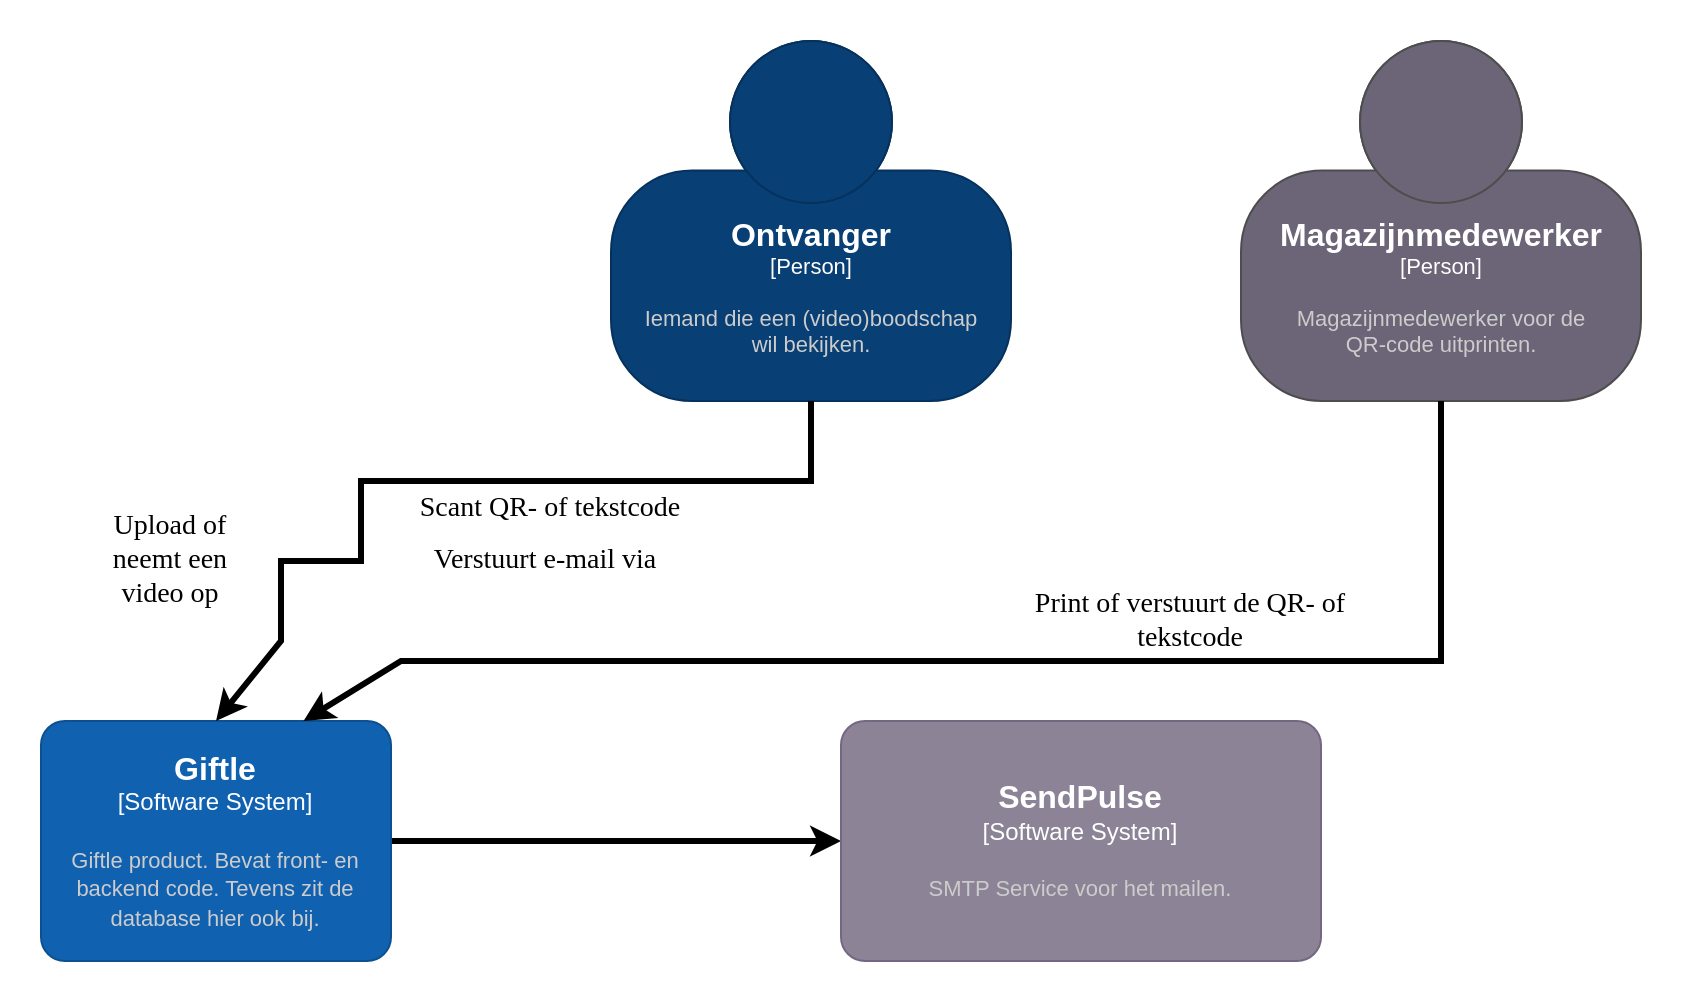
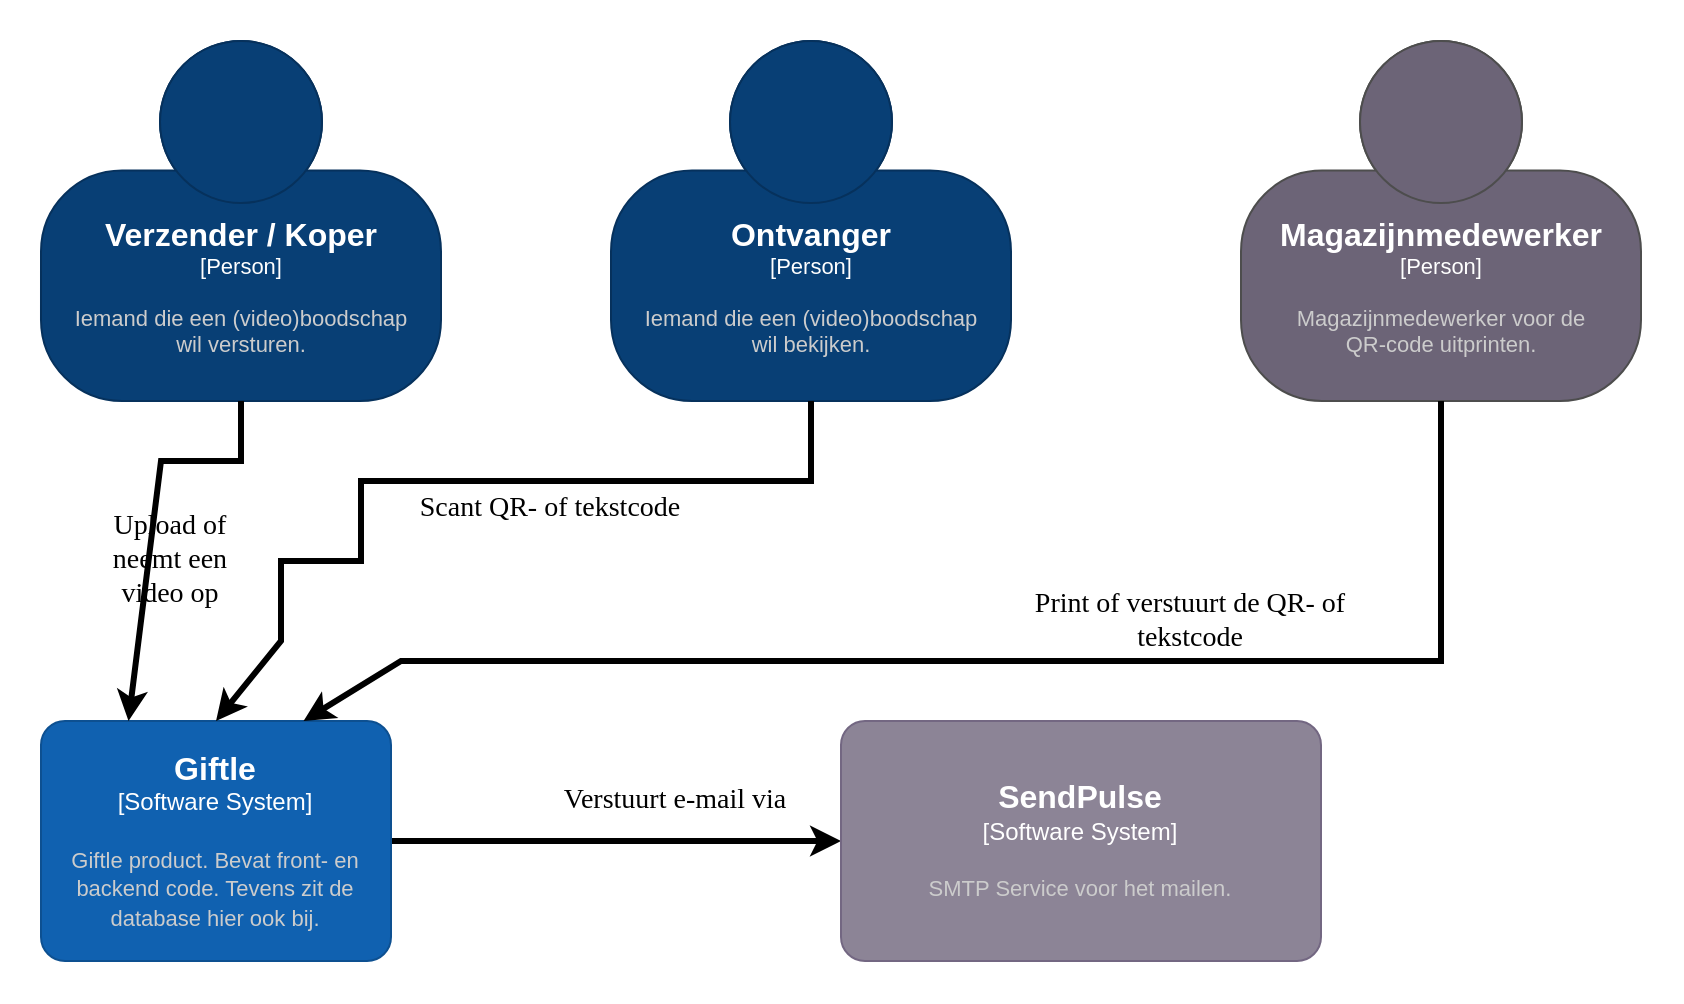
+ <mxCell id="2" value="&lt;font style=&quot;font-size: 16px&quot;&gt;&lt;b&gt;Verzender / Koper&lt;/b&gt;&lt;/font&gt;&lt;div&gt;[Person]&lt;/div&gt;&lt;br&gt;&lt;div&gt;&lt;font style=&quot;font-size: 11px&quot;&gt;&lt;font color=&quot;#cccccc&quot;&gt;Iemand die een (video)boodschap&#10;wil versturen.&lt;/font&gt;&lt;/div&gt;" style="html=1;fontSize=11;dashed=0;whitespace=wrap;fillColor=#083F75;strokeColor=#06315C;fontColor=#ffffff;shape=mxgraph.c4.person2;align=center;metaEdit=1;points=[[0.5,0,0],[1,0.5,0],[1,0.75,0],[0.75,1,0],[0.5,1,0],[0.25,1,0],[0,0.75,0],[0,0.5,0]];resizable=0;" vertex="1" parent="1"><mxGeometry x="20" y="20" width="200" height="180" as="geometry" /></mxCell>
+ <mxCell id="9" value="" style="endArrow=classic;html=1;rounded=0;fontFamily=Verdana;fontSize=14;fontColor=#CDA2BE;entryX=0.25;entryY=0;entryDx=0;entryDy=0;entryPerimeter=0;exitX=0.5;exitY=1;exitDx=0;exitDy=0;exitPerimeter=0;strokeColor=default;strokeWidth=3;" edge="1" parent="1" source="2" target="6"><mxGeometry width="50" height="50" relative="1" as="geometry"><mxPoint x="160" y="290" as="sourcePoint" /><mxPoint x="210" y="240" as="targetPoint" /><Array as="points"><mxPoint x="120" y="230" /><mxPoint x="80" y="230" /></Array></mxGeometry></mxCell>
- <mxCell id="8" value="&lt;font style=&quot;font-size: 14px&quot;&gt;Verstuurt e-mail via&lt;/font&gt;" style="text;html=1;strokeColor=none;fillColor=none;align=center;verticalAlign=middle;whiteSpace=wrap;rounded=0;fontSize=14;fontFamily=Verdana;" vertex="1" parent="1"><mxGeometry x="200" y="271" width="145" height="17" as="geometry" /></mxCell>
+ <mxCell id="8" value="&lt;font style=&quot;font-size: 14px&quot;&gt;Verstuurt e-mail via&lt;/font&gt;" style="text;html=1;strokeColor=none;fillColor=none;align=center;verticalAlign=middle;whiteSpace=wrap;rounded=0;fontSize=14;fontFamily=Verdana;" vertex="1" parent="1"><mxGeometry x="265" y="391" width="145" height="17" as="geometry" /></mxCell>
